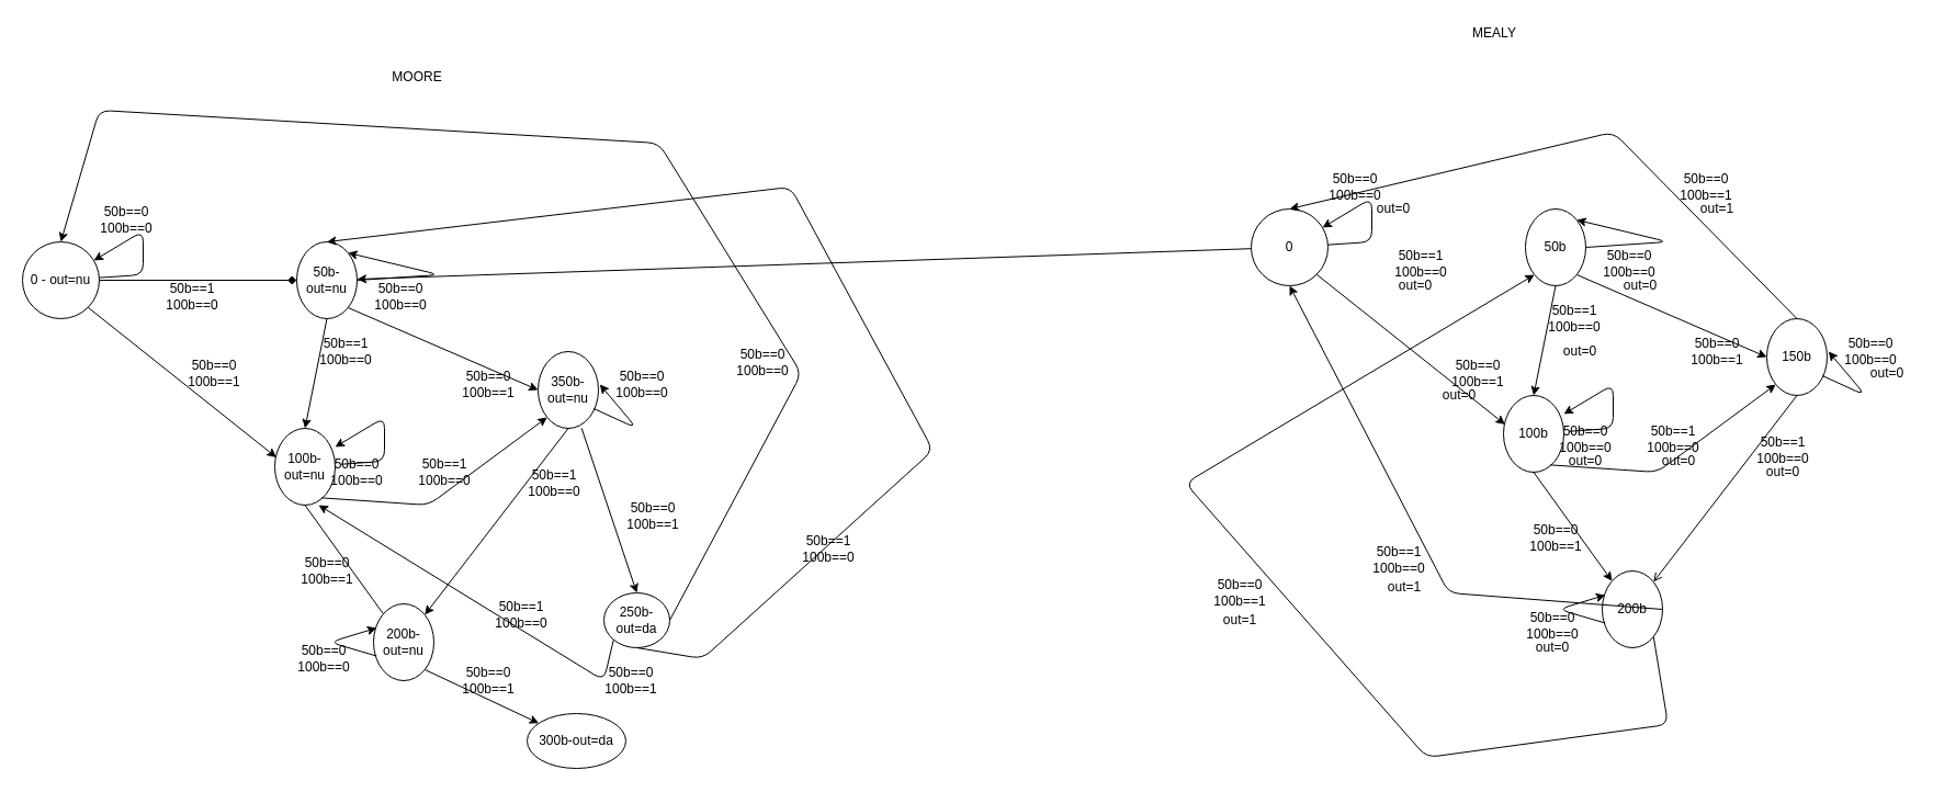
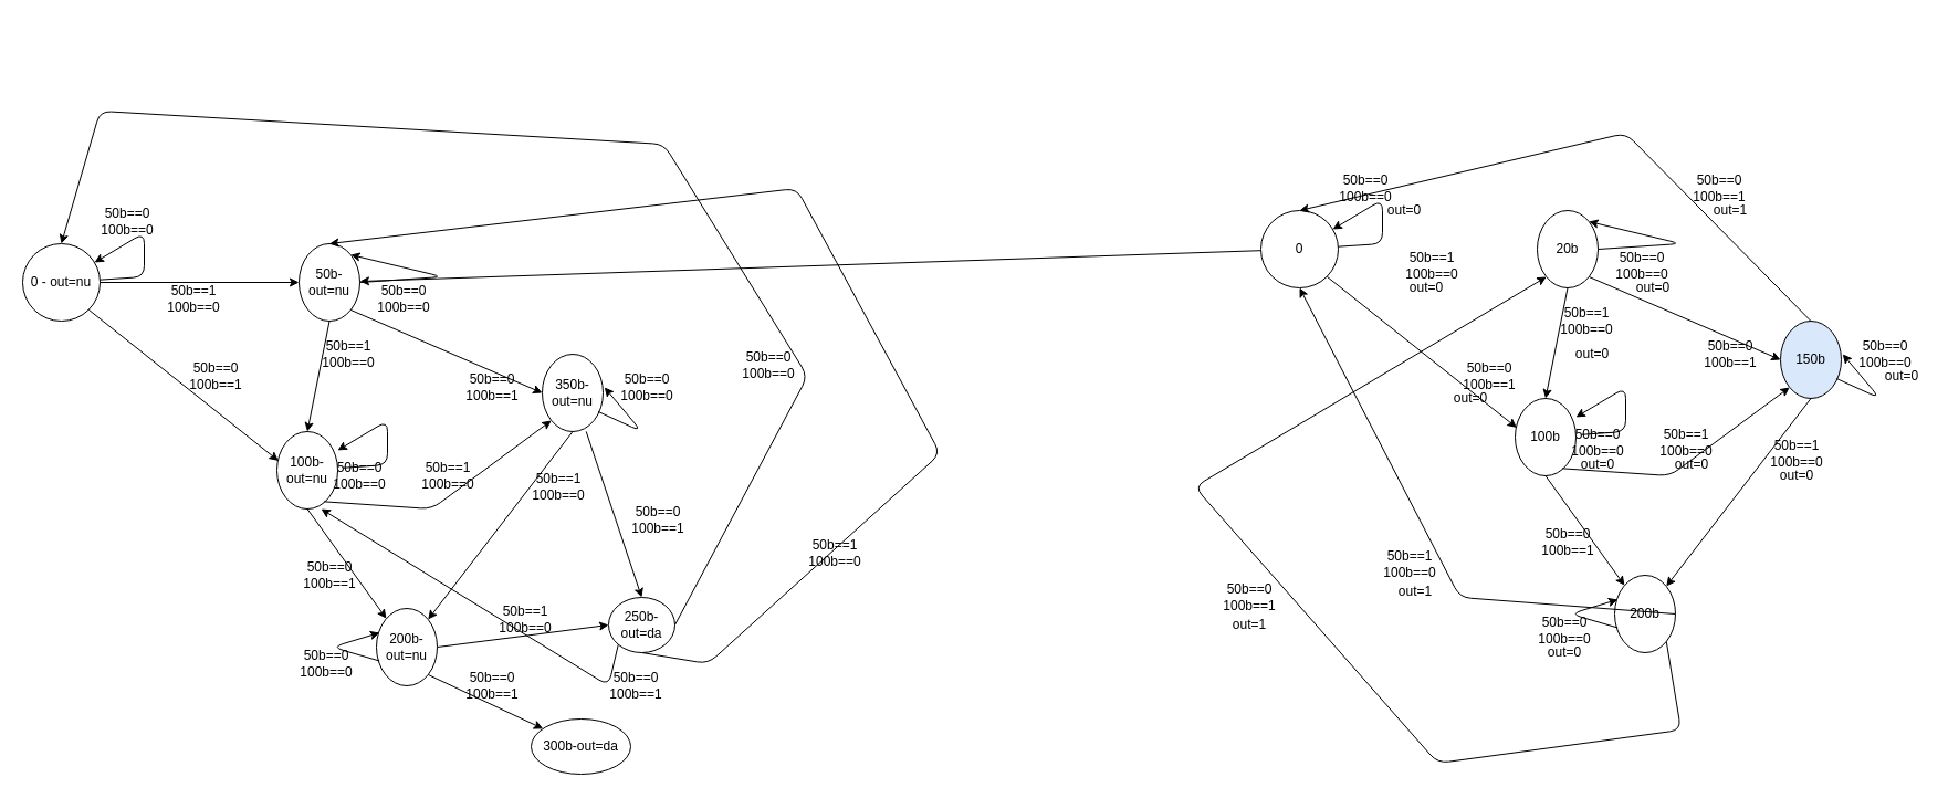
- <mxCell id="79" value="MEALY" style="text;html=1;strokeColor=none;fillColor=none;align=center;verticalAlign=middle;whiteSpace=wrap;rounded=0;" vertex="1" parent="1"><mxGeometry x="1342" y="20" width="40" height="20" as="geometry" /></mxCell>
- <mxCell id="78" value="MOORE" style="text;html=1;strokeColor=none;fillColor=none;align=center;verticalAlign=middle;whiteSpace=wrap;rounded=0;" vertex="1" parent="1"><mxGeometry x="360" y="60" width="40" height="20" as="geometry" /></mxCell>
- <mxCell id="52" value="50b" style="ellipse;whiteSpace=wrap;html=1;" vertex="1" parent="1"><mxGeometry x="1390" y="190" width="55" height="70" as="geometry" /></mxCell>
+ <mxCell id="52" value="20b" style="ellipse;whiteSpace=wrap;html=1;" vertex="1" parent="1"><mxGeometry x="1390" y="190" width="55" height="70" as="geometry" /></mxCell>
- <mxCell id="7" value="" style="endArrow=diamond;html=1;entryX=0;entryY=0.5;entryDx=0;entryDy=0;" edge="1" parent="1" source="2" target="9"><mxGeometry width="50" height="50" relative="1" as="geometry"><mxPoint x="250" y="310" as="sourcePoint" /><mxPoint x="300" y="260" as="targetPoint" /></mxGeometry></mxCell>
+ <mxCell id="7" value="" style="endArrow=classic;html=1;entryX=0;entryY=0.5;entryDx=0;entryDy=0;" edge="1" parent="1" source="2" target="9"><mxGeometry width="50" height="50" relative="1" as="geometry"><mxPoint x="250" y="310" as="sourcePoint" /><mxPoint x="300" y="260" as="targetPoint" /></mxGeometry></mxCell>
- <mxCell id="59" value="150b" style="ellipse;whiteSpace=wrap;html=1;" vertex="1" parent="1"><mxGeometry x="1610" y="290" width="55" height="70" as="geometry" /></mxCell>
+ <mxCell id="59" value="150b" style="ellipse;whiteSpace=wrap;html=1;fillColor=#dae8fc;" vertex="1" parent="1"><mxGeometry x="1610" y="290" width="55" height="70" as="geometry" /></mxCell>
- <mxCell id="71" value="" style="endArrow=open;html=1;exitX=0.5;exitY=1;exitDx=0;exitDy=0;" edge="1" parent="1" source="59" target="65"><mxGeometry width="50" height="50" relative="1" as="geometry"><mxPoint x="1600" y="500" as="sourcePoint" /><mxPoint x="1650" y="460" as="targetPoint" /></mxGeometry></mxCell>
+ <mxCell id="71" value="" style="endArrow=classic;html=1;exitX=0.5;exitY=1;exitDx=0;exitDy=0;" edge="1" parent="1" source="59" target="65"><mxGeometry width="50" height="50" relative="1" as="geometry"><mxPoint x="1600" y="500" as="sourcePoint" /><mxPoint x="1650" y="460" as="targetPoint" /></mxGeometry></mxCell>
- <mxCell id="23" value="" style="endArrow=none;html=1;exitX=0.5;exitY=1;exitDx=0;exitDy=0;" edge="1" parent="1" source="10" target="22"><mxGeometry width="50" height="50" relative="1" as="geometry"><mxPoint x="250" y="540" as="sourcePoint" /><mxPoint x="300" y="490" as="targetPoint" /></mxGeometry></mxCell>
+ <mxCell id="23" value="" style="endArrow=classic;html=1;exitX=0.5;exitY=1;exitDx=0;exitDy=0;" edge="1" parent="1" source="10" target="22"><mxGeometry width="50" height="50" relative="1" as="geometry"><mxPoint x="250" y="540" as="sourcePoint" /><mxPoint x="300" y="490" as="targetPoint" /></mxGeometry></mxCell>
+ <mxCell id="34" value="" style="endArrow=classic;html=1;exitX=1;exitY=0.5;exitDx=0;exitDy=0;entryX=0;entryY=0.5;entryDx=0;entryDy=0;" edge="1" parent="1" source="22" target="30"><mxGeometry width="50" height="50" relative="1" as="geometry"><mxPoint x="450" y="640" as="sourcePoint" /><mxPoint x="500" y="590" as="targetPoint" /></mxGeometry></mxCell>
